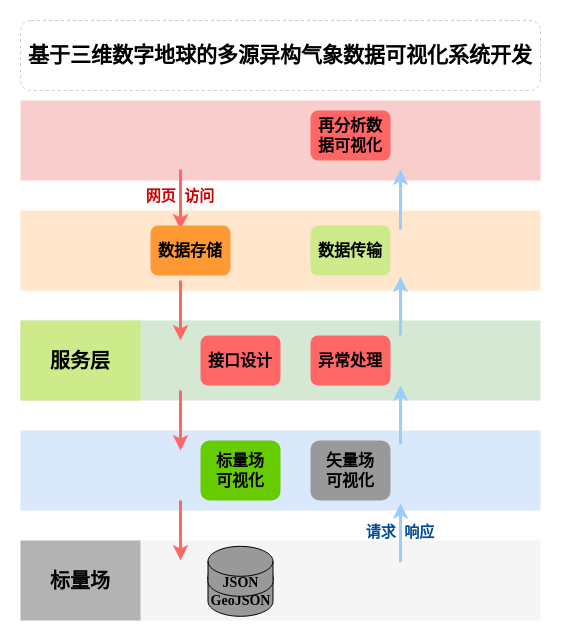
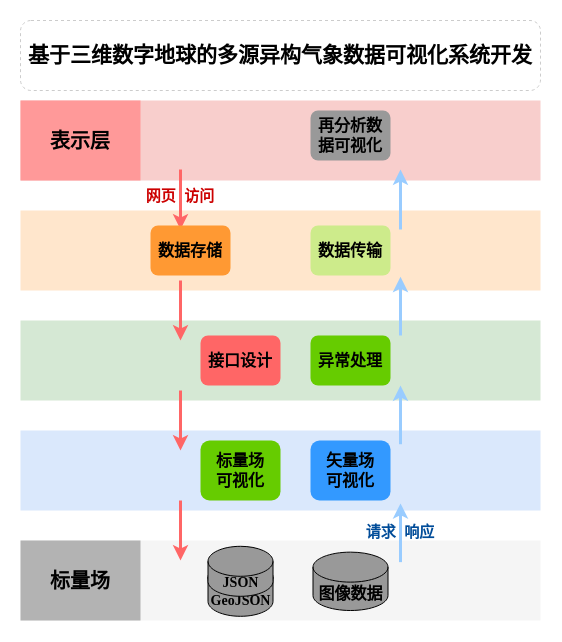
- <mxCell id="30" value="&lt;b&gt;&lt;font style=&quot;font-size: 16px;&quot;&gt;再分析数据可视化&lt;/font&gt;&lt;/b&gt;" style="rounded=1;whiteSpace=wrap;html=1;fillColor=#FF6666;strokeColor=none;" vertex="1" parent="1"><mxGeometry x="310" y="110" width="80" height="50" as="geometry" /></mxCell>
+ <mxCell id="30" value="&lt;b&gt;&lt;font style=&quot;font-size: 16px;&quot;&gt;再分析数据可视化&lt;/font&gt;&lt;/b&gt;" style="rounded=1;whiteSpace=wrap;html=1;fillColor=#999999;strokeColor=none;" vertex="1" parent="1"><mxGeometry x="310" y="110" width="80" height="50" as="geometry" /></mxCell>
+ <mxCell id="10" value="&lt;h1&gt;&lt;font style=&quot;font-size: 20px;&quot;&gt;表示层&lt;/font&gt;&lt;/h1&gt;" style="rounded=0;whiteSpace=wrap;html=1;fillColor=#FF9999;strokeColor=none;" vertex="1" parent="1"><mxGeometry x="20" y="100" width="120" height="80" as="geometry" /></mxCell>
- <mxCell id="6" value="&lt;h1&gt;&lt;font style=&quot;font-size: 20px;&quot;&gt;服务层&lt;/font&gt;&lt;/h1&gt;" style="rounded=0;whiteSpace=wrap;html=1;fillColor=#cdeb8b;strokeColor=none;" vertex="1" parent="1"><mxGeometry x="20" y="320" width="120" height="80" as="geometry" /></mxCell>
- <mxCell id="24" value="&lt;b&gt;&lt;font style=&quot;font-size: 16px;&quot;&gt;异常处理&lt;/font&gt;&lt;/b&gt;" style="rounded=1;whiteSpace=wrap;html=1;fillColor=#ff6666;strokeColor=none;" vertex="1" parent="1"><mxGeometry x="310" y="335" width="80" height="50" as="geometry" /></mxCell>
+ <mxCell id="24" value="&lt;b&gt;&lt;font style=&quot;font-size: 16px;&quot;&gt;异常处理&lt;/font&gt;&lt;/b&gt;" style="rounded=1;whiteSpace=wrap;html=1;fillColor=#66CC00;strokeColor=none;" vertex="1" parent="1"><mxGeometry x="310" y="335" width="80" height="50" as="geometry" /></mxCell>
- <mxCell id="21" value="&lt;b&gt;&lt;font style=&quot;font-size: 16px;&quot;&gt;矢量场&lt;br&gt;可视化&lt;/font&gt;&lt;/b&gt;" style="rounded=1;whiteSpace=wrap;html=1;fillColor=#999999;strokeColor=none;" vertex="1" parent="1"><mxGeometry x="310" y="440" width="80" height="60" as="geometry" /></mxCell>
+ <mxCell id="21" value="&lt;b&gt;&lt;font style=&quot;font-size: 16px;&quot;&gt;矢量场&lt;br&gt;可视化&lt;/font&gt;&lt;/b&gt;" style="rounded=1;whiteSpace=wrap;html=1;fillColor=#3399FF;strokeColor=none;" vertex="1" parent="1"><mxGeometry x="310" y="440" width="80" height="60" as="geometry" /></mxCell>
+ <mxCell id="19" value="&lt;b&gt;&lt;font style=&quot;font-size: 16px;&quot;&gt;图像数据&lt;/font&gt;&lt;/b&gt;" style="shape=cylinder3;whiteSpace=wrap;html=1;boundedLbl=1;backgroundOutline=1;size=15;fillColor=#999999;" vertex="1" parent="1"><mxGeometry x="312.5" y="551.63" width="75" height="58.37" as="geometry" /></mxCell>
